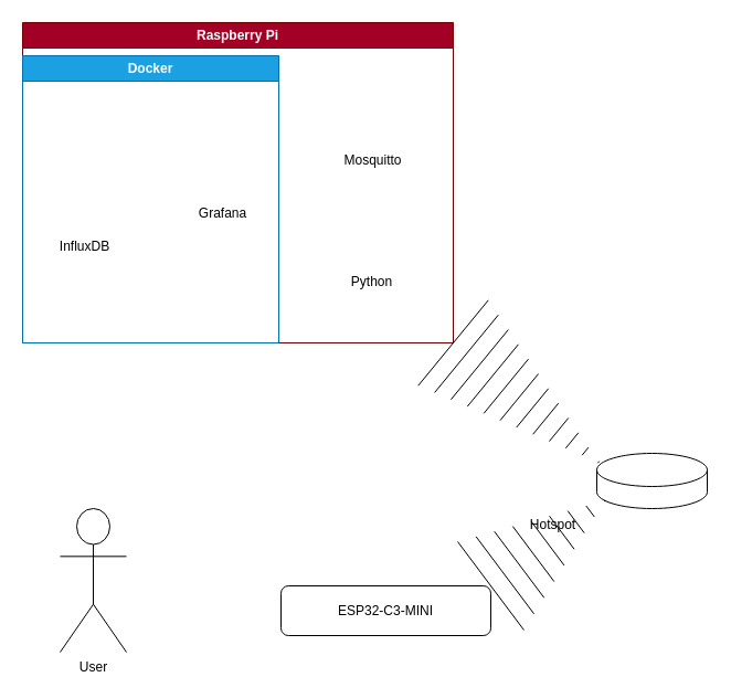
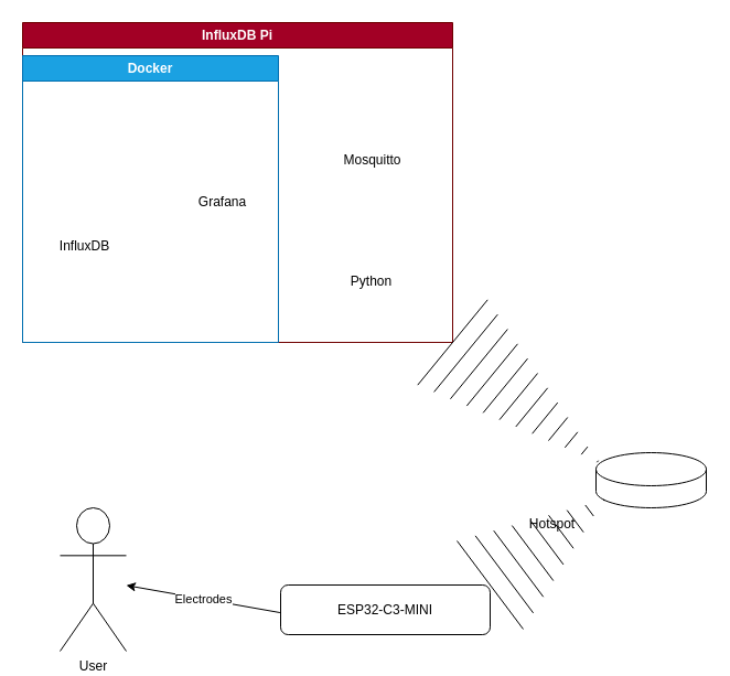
- <mxCell id="2" value="Raspberry Pi" style="swimlane;whiteSpace=wrap;html=1;fillColor=#a20025;fontColor=#ffffff;strokeColor=#6F0000;" vertex="1" parent="1"><mxGeometry x="20" y="20" width="390" height="290" as="geometry" /></mxCell>
+ <mxCell id="2" value="InfluxDB Pi" style="swimlane;whiteSpace=wrap;html=1;fillColor=#a20025;fontColor=#ffffff;strokeColor=#6F0000;" vertex="1" parent="1"><mxGeometry x="20" y="20" width="390" height="290" as="geometry" /></mxCell>
- <mxCell id="7" value="Grafana" style="text;html=1;align=center;verticalAlign=middle;resizable=0;points=[];autosize=1;strokeColor=none;fillColor=none;" vertex="1" parent="3"><mxGeometry x="146" y="127.5" width="70" height="30" as="geometry" /></mxCell>
+ <mxCell id="7" value="Grafana" style="text;html=1;align=center;verticalAlign=middle;resizable=0;points=[];autosize=1;strokeColor=none;fillColor=none;" vertex="1" parent="3"><mxGeometry x="146" y="117.5" width="70" height="30" as="geometry" /></mxCell>
+ <mxCell id="18" value="" style="endArrow=classic;html=1;rounded=0;exitX=-0.003;exitY=0.556;exitDx=0;exitDy=0;exitPerimeter=0;" edge="1" parent="1" source="17" target="16"><mxGeometry relative="1" as="geometry"><mxPoint x="154" y="470" as="sourcePoint" /><mxPoint x="254" y="470" as="targetPoint" /></mxGeometry></mxCell>
+ <mxCell id="19" value="Electrodes" style="edgeLabel;resizable=0;html=1;align=center;verticalAlign=middle;" connectable="0" vertex="1" parent="18"><mxGeometry relative="1" as="geometry" /></mxCell>
